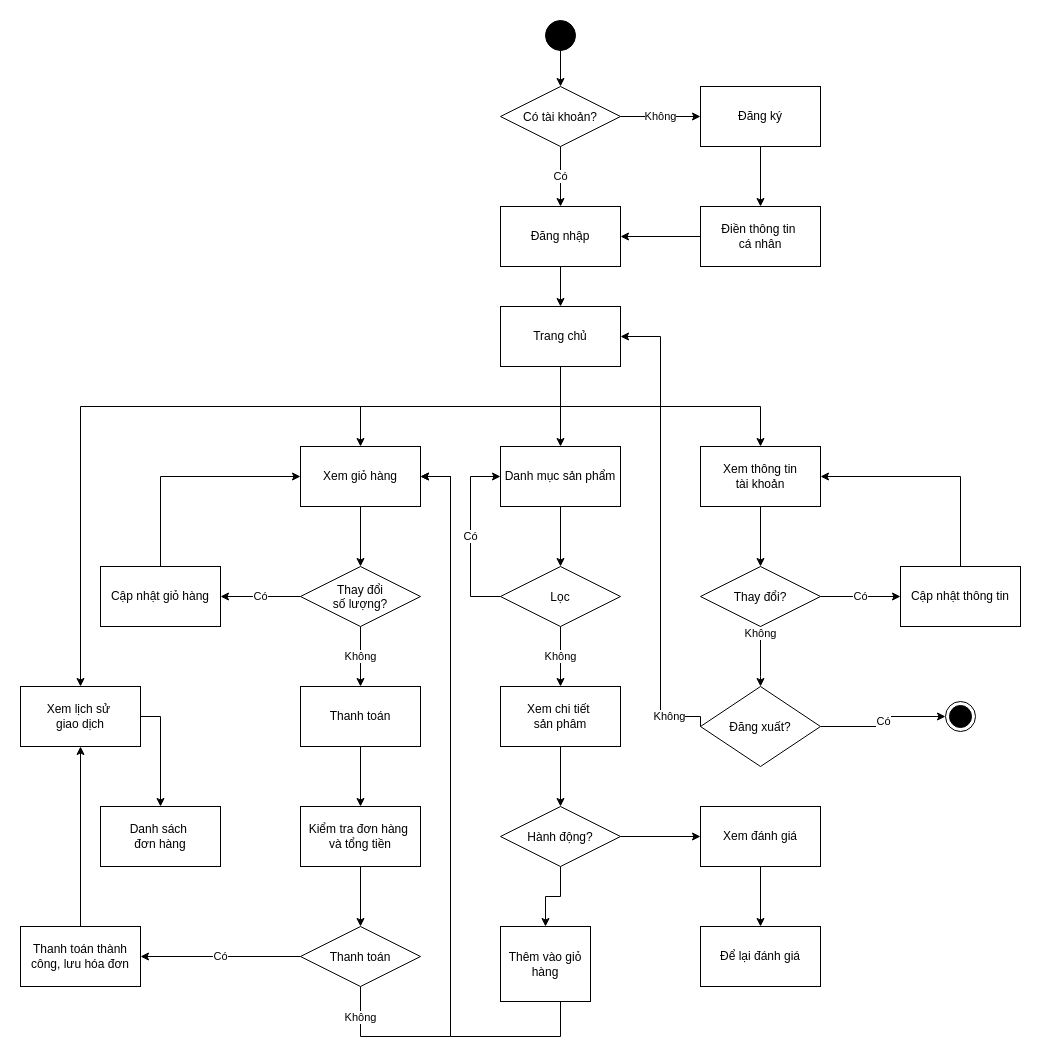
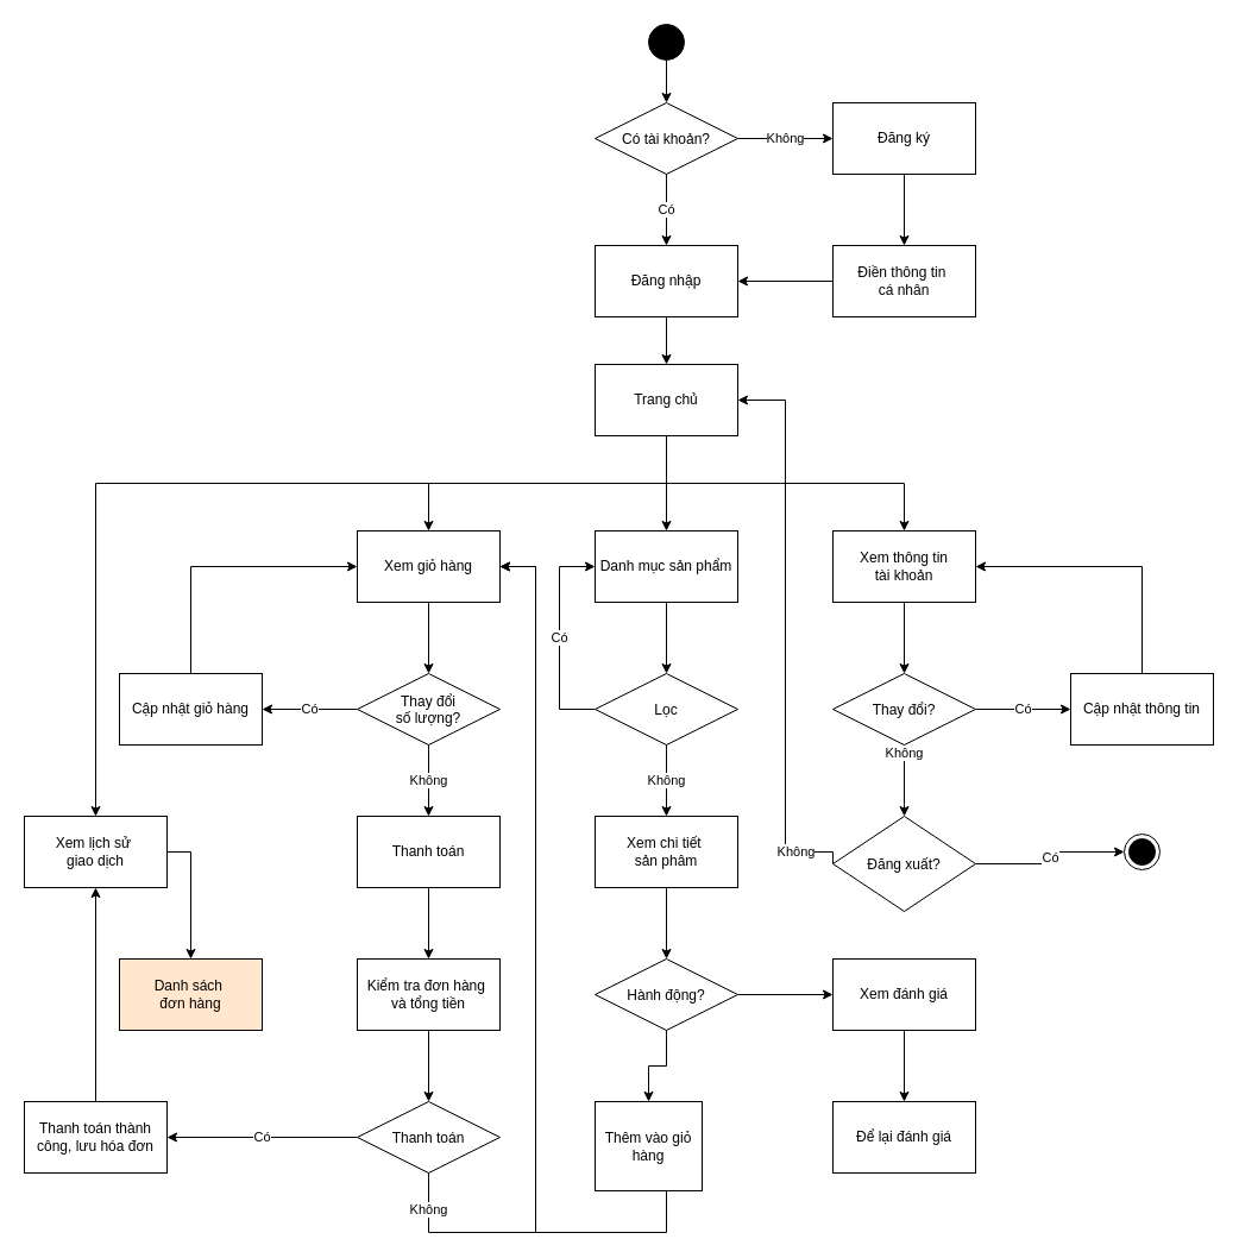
- <mxCell id="60" value="Danh sách&amp;nbsp;&lt;div&gt;đơn hàng&lt;/div&gt;" style="rounded=0;whiteSpace=wrap;html=1;" vertex="1" parent="1"><mxGeometry x="100" y="806" width="120" height="60" as="geometry" /></mxCell>
+ <mxCell id="60" value="Danh sách&amp;nbsp;&lt;div&gt;đơn hàng&lt;/div&gt;" style="rounded=0;whiteSpace=wrap;html=1;fillColor=#ffe6cc;" vertex="1" parent="1"><mxGeometry x="100" y="806" width="120" height="60" as="geometry" /></mxCell>
